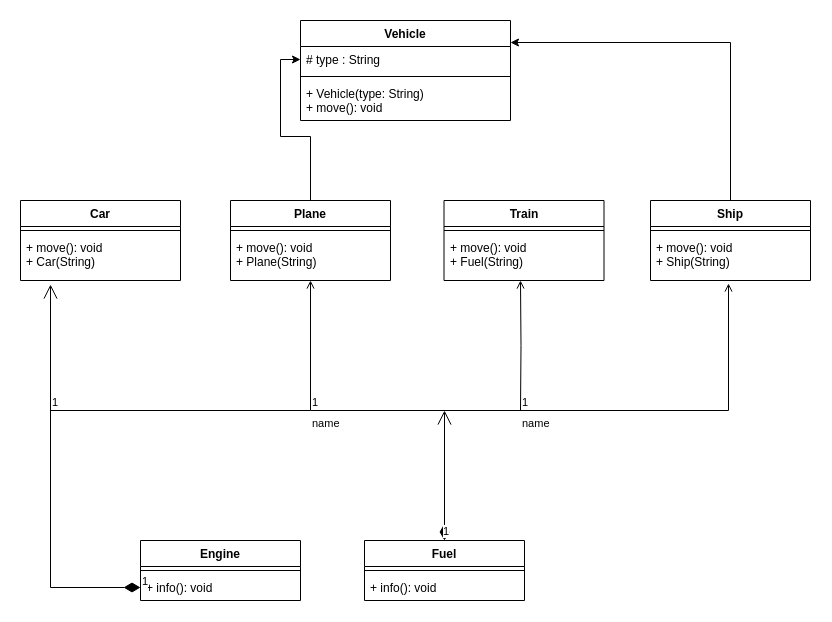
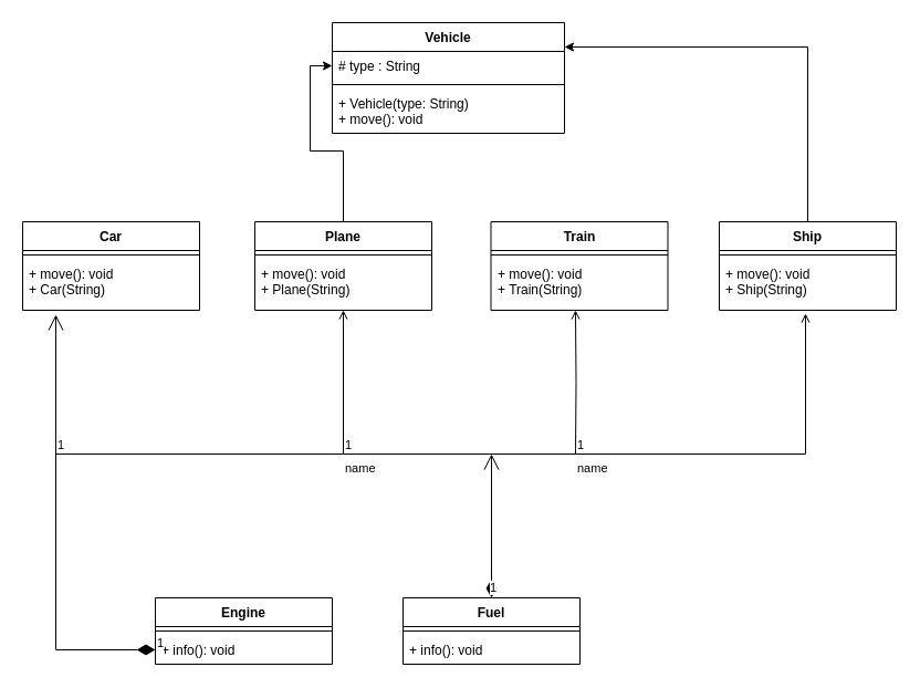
- <mxCell id="15" value="+ move(): void&lt;div&gt;+ Fuel(String)&lt;br&gt;&lt;/div&gt;" style="text;strokeColor=none;fillColor=none;align=left;verticalAlign=top;spacingLeft=4;spacingRight=4;overflow=hidden;rotatable=0;points=[[0,0.5],[1,0.5]];portConstraint=eastwest;whiteSpace=wrap;html=1;" vertex="1" parent="13"><mxGeometry y="34" width="160" height="46" as="geometry" /></mxCell>
+ <mxCell id="15" value="+ move(): void&lt;div&gt;+ Train(String)&lt;br&gt;&lt;/div&gt;" style="text;strokeColor=none;fillColor=none;align=left;verticalAlign=top;spacingLeft=4;spacingRight=4;overflow=hidden;rotatable=0;points=[[0,0.5],[1,0.5]];portConstraint=eastwest;whiteSpace=wrap;html=1;" vertex="1" parent="13"><mxGeometry y="34" width="160" height="46" as="geometry" /></mxCell>
